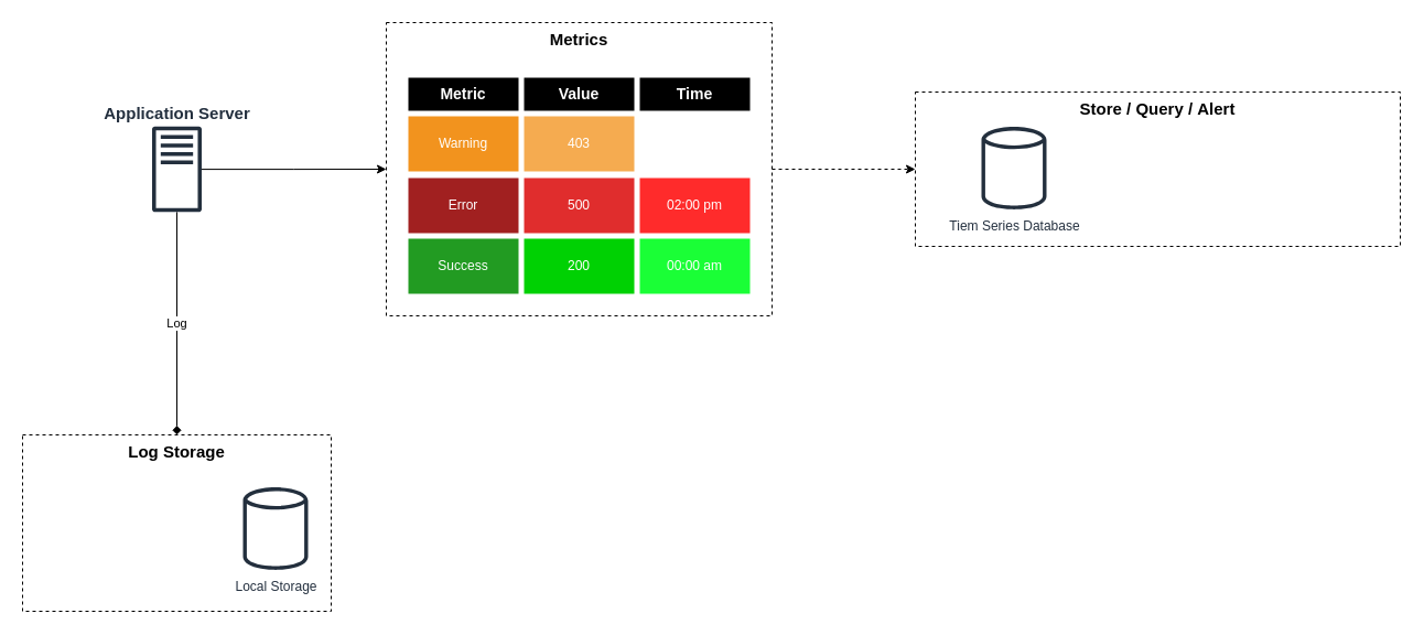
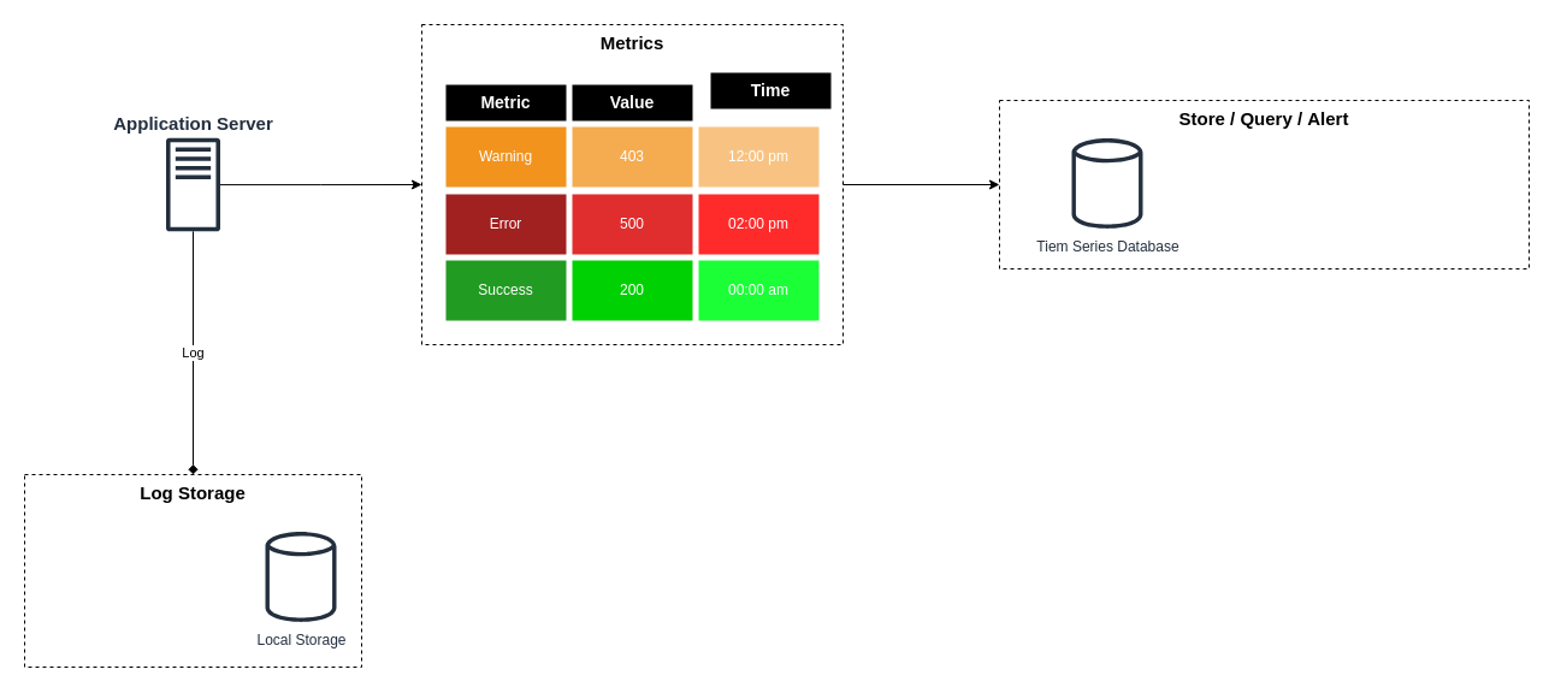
- <mxCell id="24" value="Time" style="html=1;fillColor=#000000;strokeColor=none;shadow=0;fontSize=14;fontColor=#FFFFFF;align=center;fontStyle=1;whiteSpace=wrap;rounded=0;" parent="1" vertex="1"><mxGeometry x="580" y="70" width="100" height="30" as="geometry" /></mxCell>
+ <mxCell id="24" value="Time" style="html=1;fillColor=#000000;strokeColor=none;shadow=0;fontSize=14;fontColor=#FFFFFF;align=center;fontStyle=1;whiteSpace=wrap;rounded=0;" parent="1" vertex="1"><mxGeometry x="590" y="60" width="100" height="30" as="geometry" /></mxCell>
+ <mxCell id="15" value="12:00 pm" style="html=1;fillColor=#F8C382;strokeColor=none;shadow=0;fontSize=12;fontColor=#FFFFFF;align=center;fontStyle=0;whiteSpace=wrap;rounded=0;" parent="1" vertex="1"><mxGeometry x="580" y="105" width="100" height="50" as="geometry" /></mxCell>
- <mxCell id="3" style="edgeStyle=orthogonalEdgeStyle;rounded=0;orthogonalLoop=1;jettySize=auto;html=1;entryX=0;entryY=0.5;entryDx=0;entryDy=0;dashed=1;" parent="1" source="4" target="2" edge="1"><mxGeometry relative="1" as="geometry" /></mxCell>
+ <mxCell id="3" style="edgeStyle=orthogonalEdgeStyle;rounded=0;orthogonalLoop=1;jettySize=auto;html=1;entryX=0;entryY=0.5;entryDx=0;entryDy=0;" parent="1" source="4" target="2" edge="1"><mxGeometry relative="1" as="geometry" /></mxCell>
